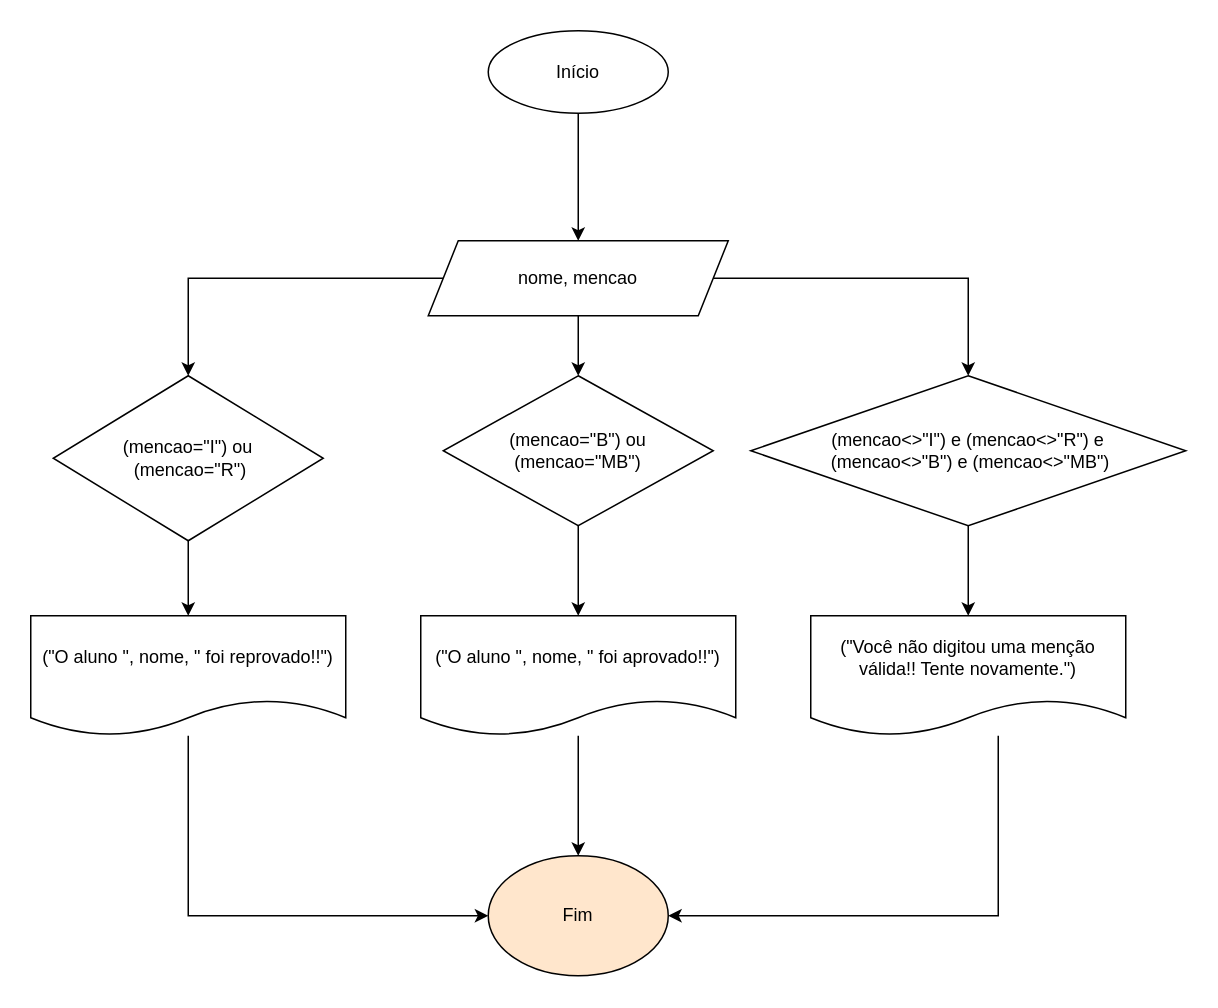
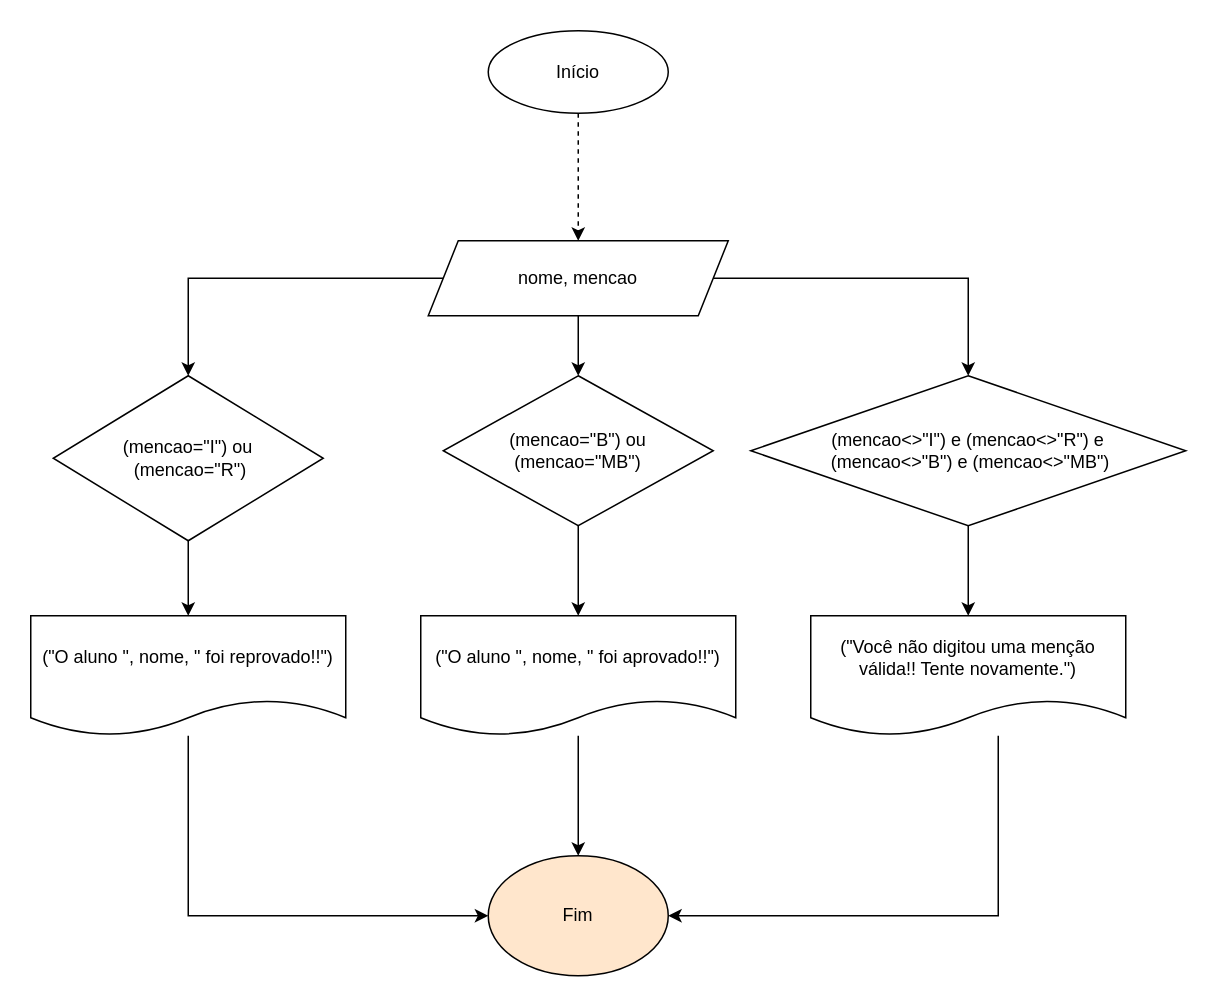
- <mxCell id="2" style="edgeStyle=orthogonalEdgeStyle;rounded=0;orthogonalLoop=1;jettySize=auto;html=1;entryX=0.5;entryY=0;entryDx=0;entryDy=0;" edge="1" parent="1" source="3" target="7"><mxGeometry relative="1" as="geometry" /></mxCell>
+ <mxCell id="2" style="edgeStyle=orthogonalEdgeStyle;rounded=0;orthogonalLoop=1;jettySize=auto;html=1;entryX=0.5;entryY=0;entryDx=0;entryDy=0;dashed=1;" edge="1" parent="1" source="3" target="7"><mxGeometry relative="1" as="geometry" /></mxCell>
